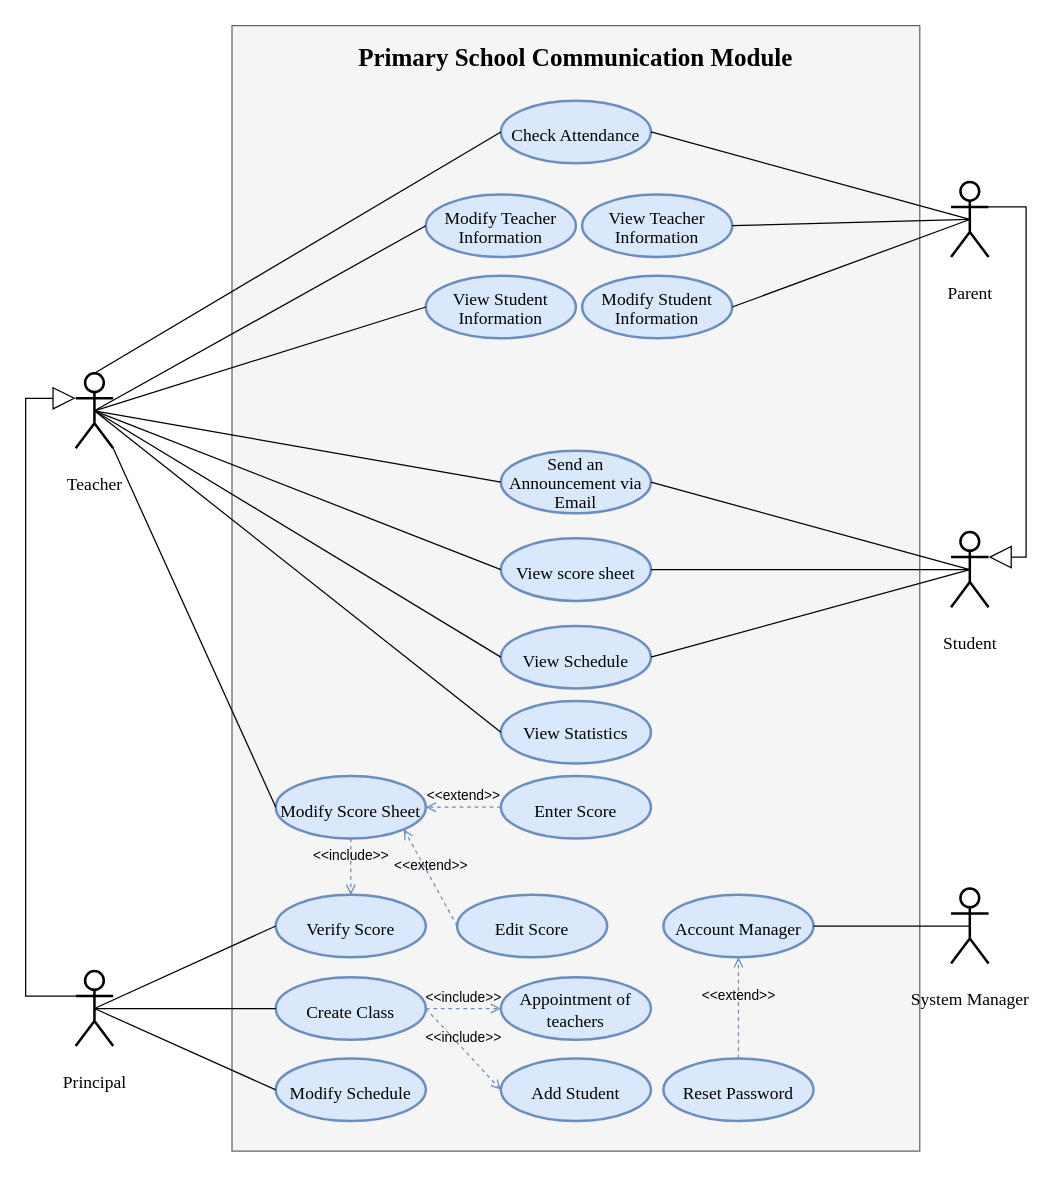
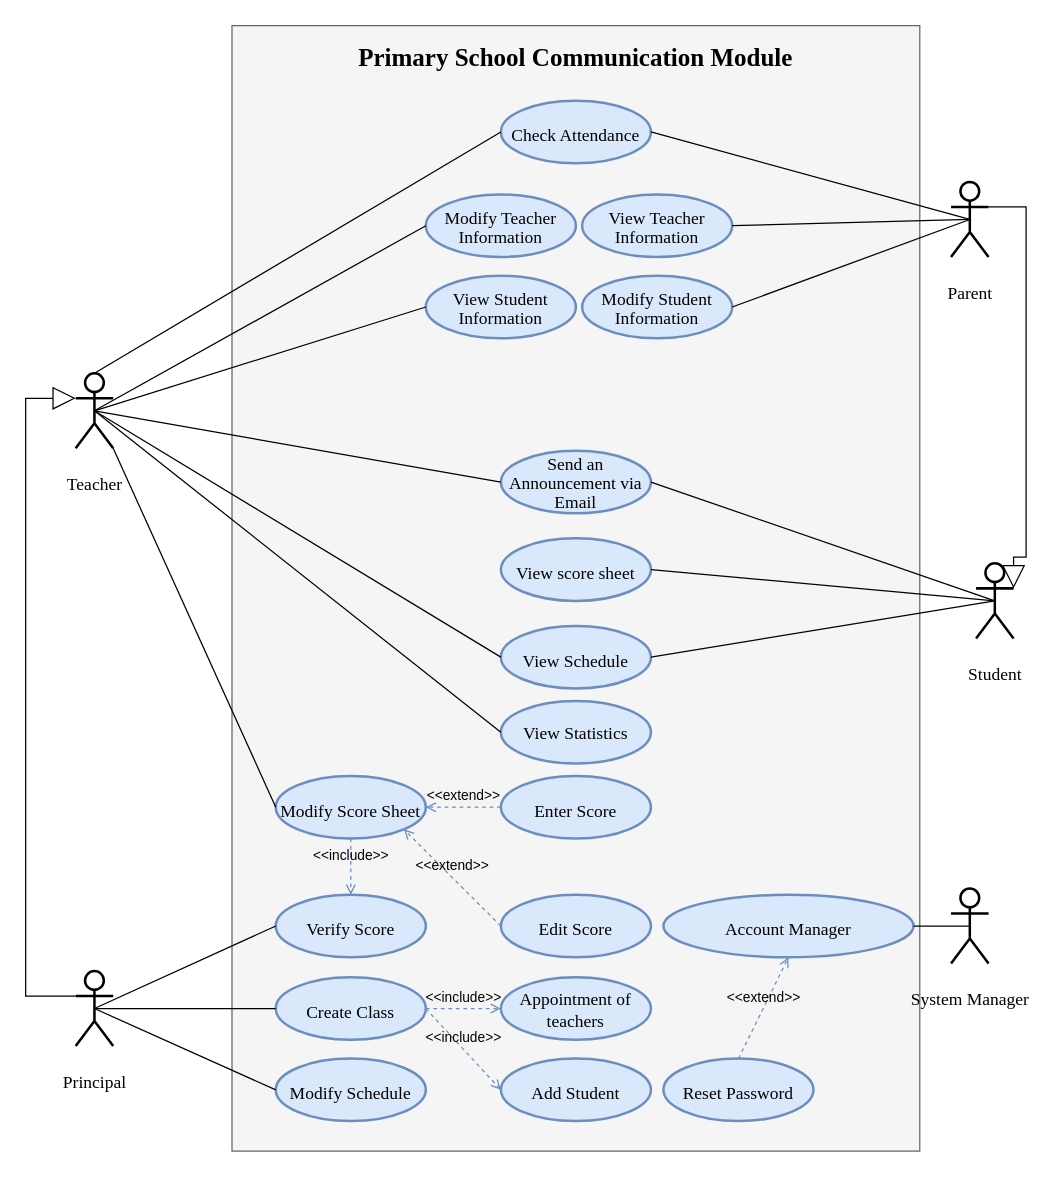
- <mxCell id="43" value="" style="endArrow=none;html=1;rounded=0;exitX=0.5;exitY=0.5;exitDx=0;exitDy=0;exitPerimeter=0;entryX=0;entryY=0.5;entryDx=0;entryDy=0;" parent="1" source="18" target="4" edge="1"><mxGeometry relative="1" as="geometry"><mxPoint x="340" y="390" as="sourcePoint" /><mxPoint x="500" y="390" as="targetPoint" /></mxGeometry></mxCell>
- <mxCell id="21" value="&lt;p style=&quot;line-height: 0%;&quot;&gt;&lt;font style=&quot;font-size: 14px;&quot; face=&quot;Times New Roman&quot;&gt;Student&lt;/font&gt;&lt;/p&gt;" style="shape=umlActor;verticalLabelPosition=bottom;verticalAlign=top;html=1;outlineConnect=0;hachureGap=4;fontFamily=Architects Daughter;fontSource=https%3A%2F%2Ffonts.googleapis.com%2Fcss%3Ffamily%3DArchitects%2BDaughter;fontSize=20;strokeWidth=2;rounded=1;" parent="1" vertex="1"><mxGeometry x="760" y="425" width="30" height="60" as="geometry" /></mxCell>
+ <mxCell id="21" value="&lt;p style=&quot;line-height: 0%;&quot;&gt;&lt;font style=&quot;font-size: 14px;&quot; face=&quot;Times New Roman&quot;&gt;Student&lt;/font&gt;&lt;/p&gt;" style="shape=umlActor;verticalLabelPosition=bottom;verticalAlign=top;html=1;outlineConnect=0;hachureGap=4;fontFamily=Architects Daughter;fontSource=https%3A%2F%2Ffonts.googleapis.com%2Fcss%3Ffamily%3DArchitects%2BDaughter;fontSize=20;strokeWidth=2;rounded=1;" parent="1" vertex="1"><mxGeometry x="780" y="450" width="30" height="60" as="geometry" /></mxCell>
- <mxCell id="9" value="&lt;font face=&quot;Times New Roman&quot;&gt;&lt;span style=&quot;font-size: 14px;&quot;&gt;Edit Score&lt;/span&gt;&lt;/font&gt;" style="ellipse;whiteSpace=wrap;html=1;hachureGap=4;fontFamily=Architects Daughter;fontSource=https%3A%2F%2Ffonts.googleapis.com%2Fcss%3Ffamily%3DArchitects%2BDaughter;fontSize=20;shadow=0;strokeWidth=2;rounded=1;fillColor=#dae8fc;align=center;strokeColor=#6c8ebf;" parent="1" vertex="1"><mxGeometry x="365" y="715" width="120" height="50" as="geometry" /></mxCell>
+ <mxCell id="9" value="&lt;font face=&quot;Times New Roman&quot;&gt;&lt;span style=&quot;font-size: 14px;&quot;&gt;Edit Score&lt;/span&gt;&lt;/font&gt;" style="ellipse;whiteSpace=wrap;html=1;hachureGap=4;fontFamily=Architects Daughter;fontSource=https%3A%2F%2Ffonts.googleapis.com%2Fcss%3Ffamily%3DArchitects%2BDaughter;fontSize=20;shadow=0;strokeWidth=2;rounded=1;fillColor=#dae8fc;align=center;strokeColor=#6c8ebf;" parent="1" vertex="1"><mxGeometry x="400" y="715" width="120" height="50" as="geometry" /></mxCell>
- <mxCell id="16" value="&lt;font face=&quot;Times New Roman&quot;&gt;&lt;span style=&quot;font-size: 14px;&quot;&gt;Account Manager&lt;/span&gt;&lt;/font&gt;" style="ellipse;whiteSpace=wrap;html=1;hachureGap=4;fontFamily=Architects Daughter;fontSource=https%3A%2F%2Ffonts.googleapis.com%2Fcss%3Ffamily%3DArchitects%2BDaughter;fontSize=20;shadow=0;strokeWidth=2;rounded=1;fillColor=#dae8fc;strokeColor=#6c8ebf;" parent="1" vertex="1"><mxGeometry x="530" y="715" width="120" height="50" as="geometry" /></mxCell>
+ <mxCell id="16" value="&lt;font face=&quot;Times New Roman&quot;&gt;&lt;span style=&quot;font-size: 14px;&quot;&gt;Account Manager&lt;/span&gt;&lt;/font&gt;" style="ellipse;whiteSpace=wrap;html=1;hachureGap=4;fontFamily=Architects Daughter;fontSource=https%3A%2F%2Ffonts.googleapis.com%2Fcss%3Ffamily%3DArchitects%2BDaughter;fontSize=20;shadow=0;strokeWidth=2;rounded=1;fillColor=#dae8fc;strokeColor=#6c8ebf;" parent="1" vertex="1"><mxGeometry x="530" y="715" width="200" height="50" as="geometry" /></mxCell>
